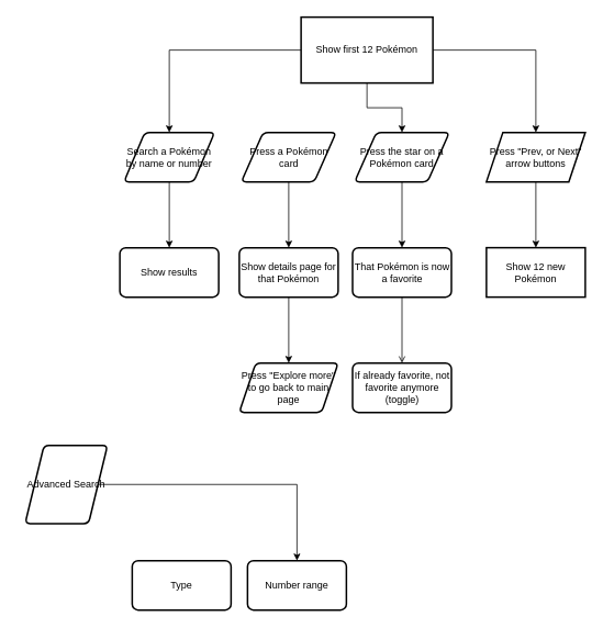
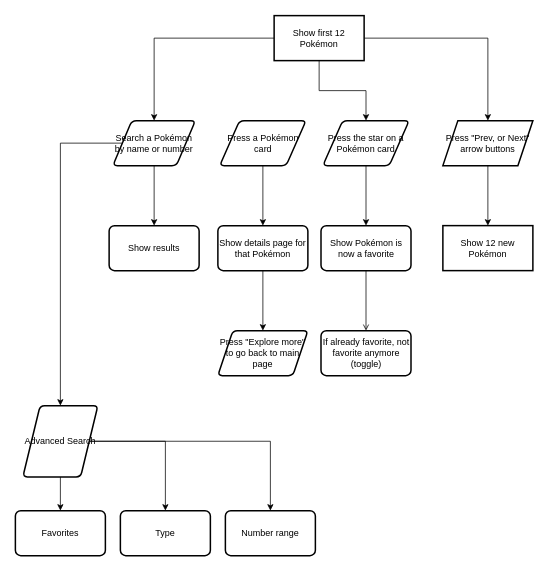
- <mxCell id="5" value="Show first 12 Pokémon" style="whiteSpace=wrap;html=1;strokeWidth=2;" vertex="1" parent="1"><mxGeometry x="365" y="20" width="160" height="80" as="geometry" /></mxCell>
+ <mxCell id="5" value="Show first 12 Pokémon" style="whiteSpace=wrap;html=1;strokeWidth=2;" vertex="1" parent="1"><mxGeometry x="365" y="20" width="120" height="60" as="geometry" /></mxCell>
- <mxCell id="21" value="That Pokémon is now a favorite" style="whiteSpace=wrap;html=1;rounded=1;strokeWidth=2;arcSize=12;" vertex="1" parent="1"><mxGeometry x="427.5" y="300" width="120" height="60" as="geometry" /></mxCell>
+ <mxCell id="21" value="Show Pokémon is now a favorite" style="whiteSpace=wrap;html=1;rounded=1;strokeWidth=2;arcSize=12;" vertex="1" parent="1"><mxGeometry x="427.5" y="300" width="120" height="60" as="geometry" /></mxCell>
+ <mxCell id="7" style="edgeStyle=orthogonalEdgeStyle;rounded=0;orthogonalLoop=1;jettySize=auto;html=1;" edge="1" parent="1" source="8" target="25"><mxGeometry relative="1" as="geometry"><mxPoint x="80" y="480" as="targetPoint" /></mxGeometry></mxCell>
+ <mxCell id="23" value="" style="edgeStyle=orthogonalEdgeStyle;rounded=0;orthogonalLoop=1;jettySize=auto;html=1;" edge="1" parent="1" source="25" target="28"><mxGeometry relative="1" as="geometry" /></mxCell>
+ <mxCell id="22" value="" style="edgeStyle=orthogonalEdgeStyle;rounded=0;orthogonalLoop=1;jettySize=auto;html=1;" edge="1" parent="1" source="25" target="27"><mxGeometry relative="1" as="geometry" /></mxCell>
+ <mxCell id="27" value="Favorites" style="whiteSpace=wrap;html=1;rounded=1;strokeWidth=2;arcSize=12;" vertex="1" parent="1"><mxGeometry x="20" y="680" width="120" height="60" as="geometry" /></mxCell>
